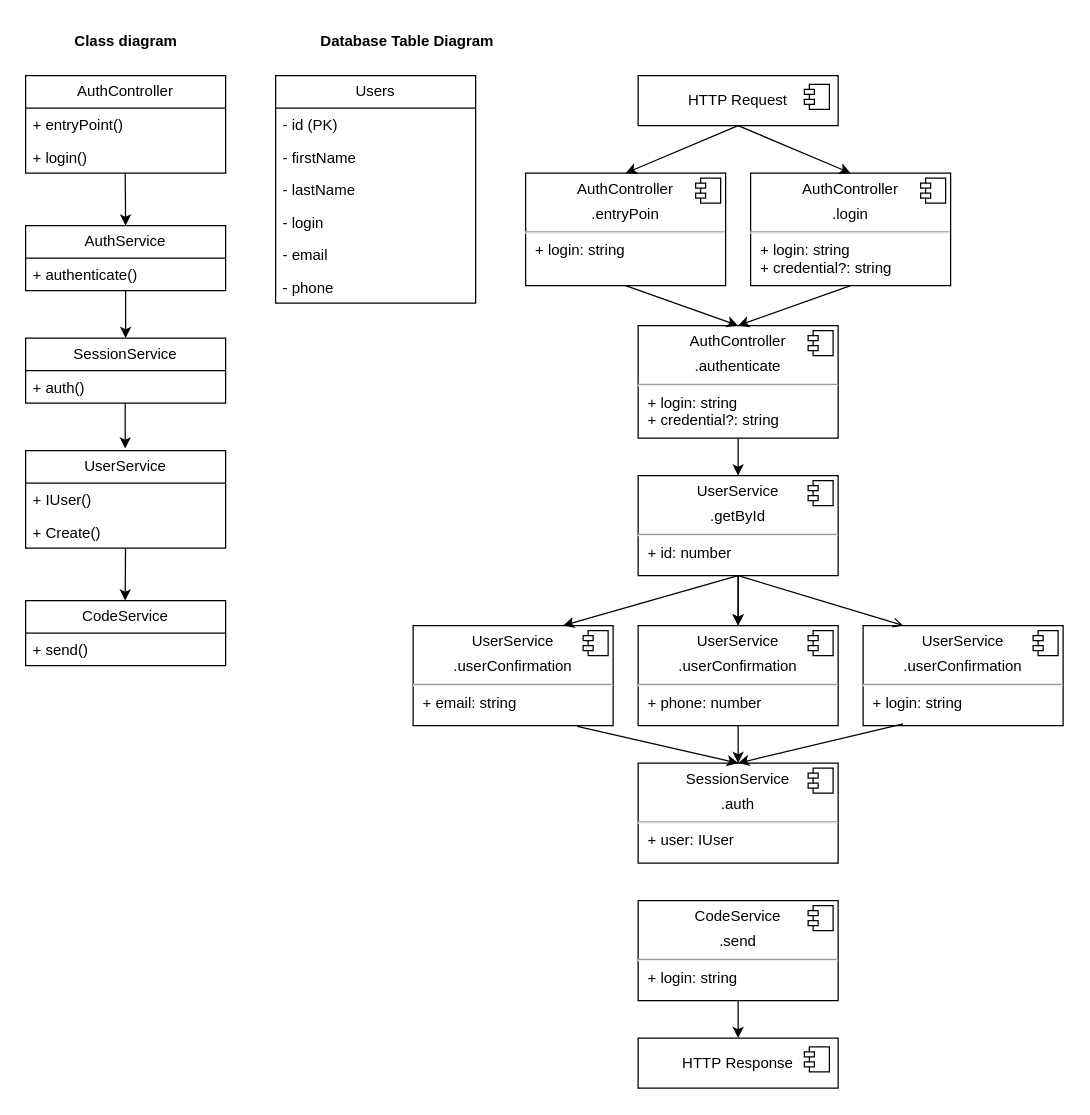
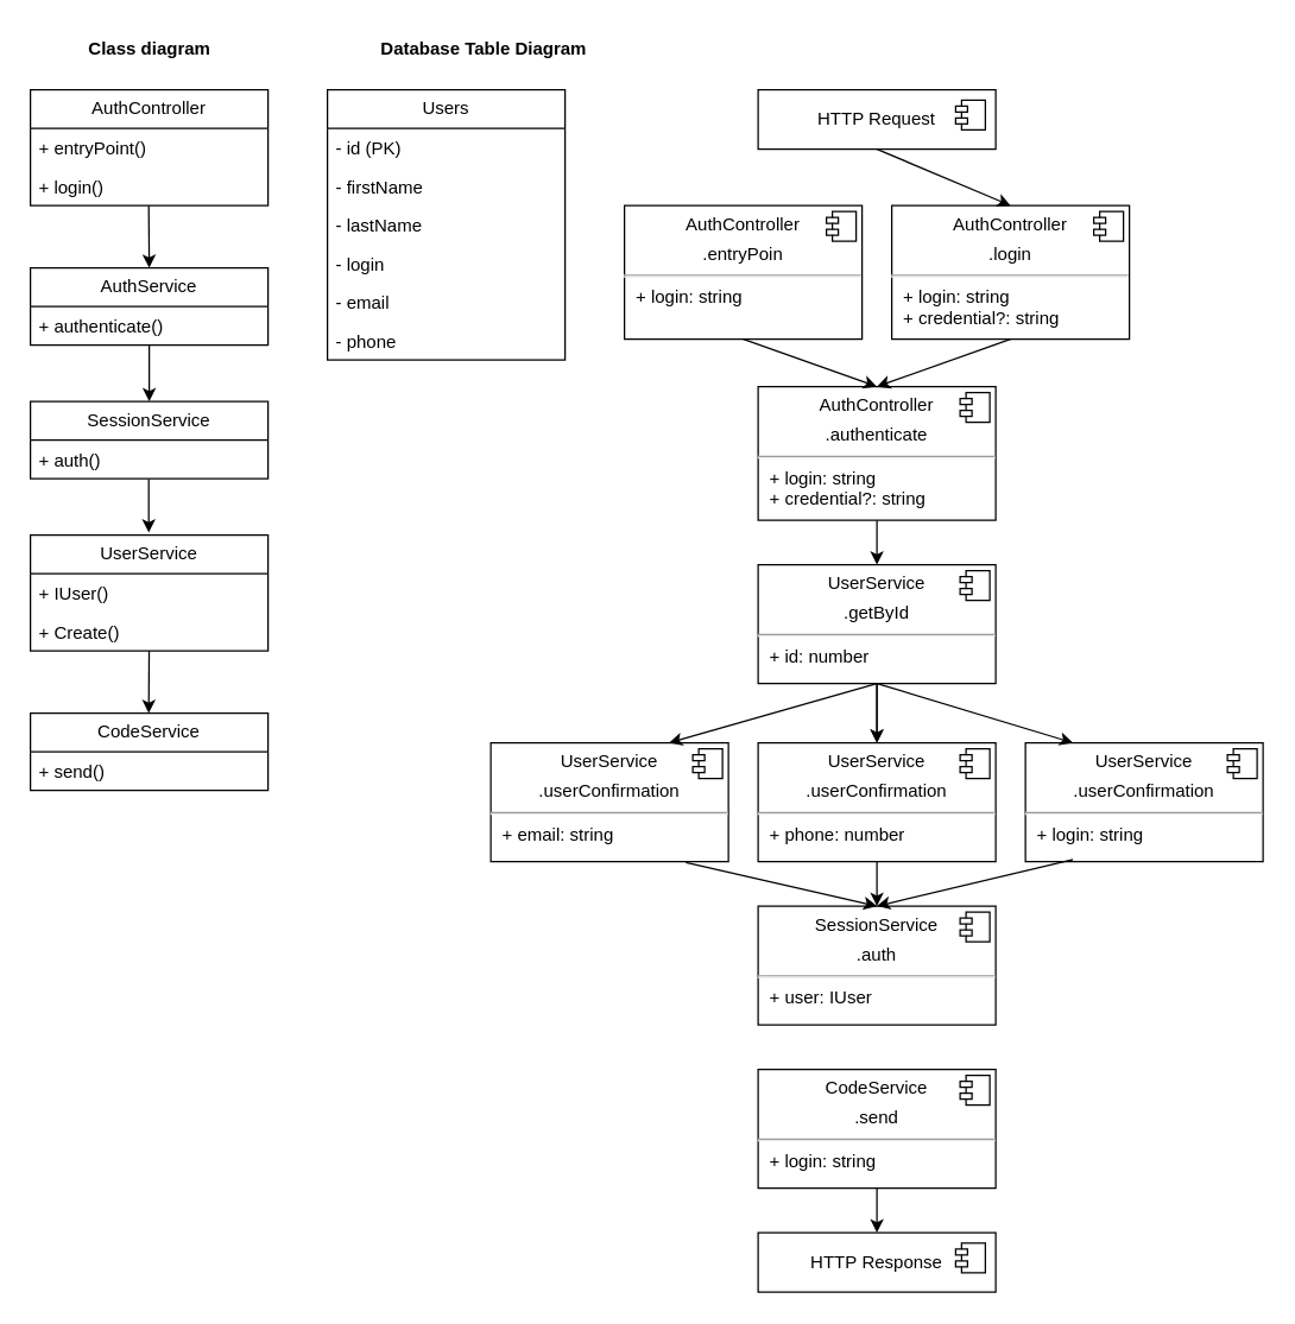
- <mxCell id="44" value="" style="endArrow=classic;html=1;rounded=0;exitX=0.5;exitY=1;exitDx=0;exitDy=0;entryX=0.5;entryY=0;entryDx=0;entryDy=0;" edge="1" parent="1" source="29" target="27"><mxGeometry width="50" height="50" relative="1" as="geometry"><mxPoint x="680" y="120" as="sourcePoint" /><mxPoint x="730" y="70" as="targetPoint" /></mxGeometry></mxCell>
- <mxCell id="57" value="" style="endArrow=open;html=1;rounded=0;entryX=0.2;entryY=-0.001;entryDx=0;entryDy=0;entryPerimeter=0;exitX=0.5;exitY=1;exitDx=0;exitDy=0;" edge="1" parent="1" source="36" target="54"><mxGeometry width="50" height="50" relative="1" as="geometry"><mxPoint x="590" y="470" as="sourcePoint" /><mxPoint x="460" y="510" as="targetPoint" /></mxGeometry></mxCell>
+ <mxCell id="57" value="" style="endArrow=classic;html=1;rounded=0;entryX=0.2;entryY=-0.001;entryDx=0;entryDy=0;entryPerimeter=0;exitX=0.5;exitY=1;exitDx=0;exitDy=0;" edge="1" parent="1" source="36" target="54"><mxGeometry width="50" height="50" relative="1" as="geometry"><mxPoint x="590" y="470" as="sourcePoint" /><mxPoint x="460" y="510" as="targetPoint" /></mxGeometry></mxCell>
